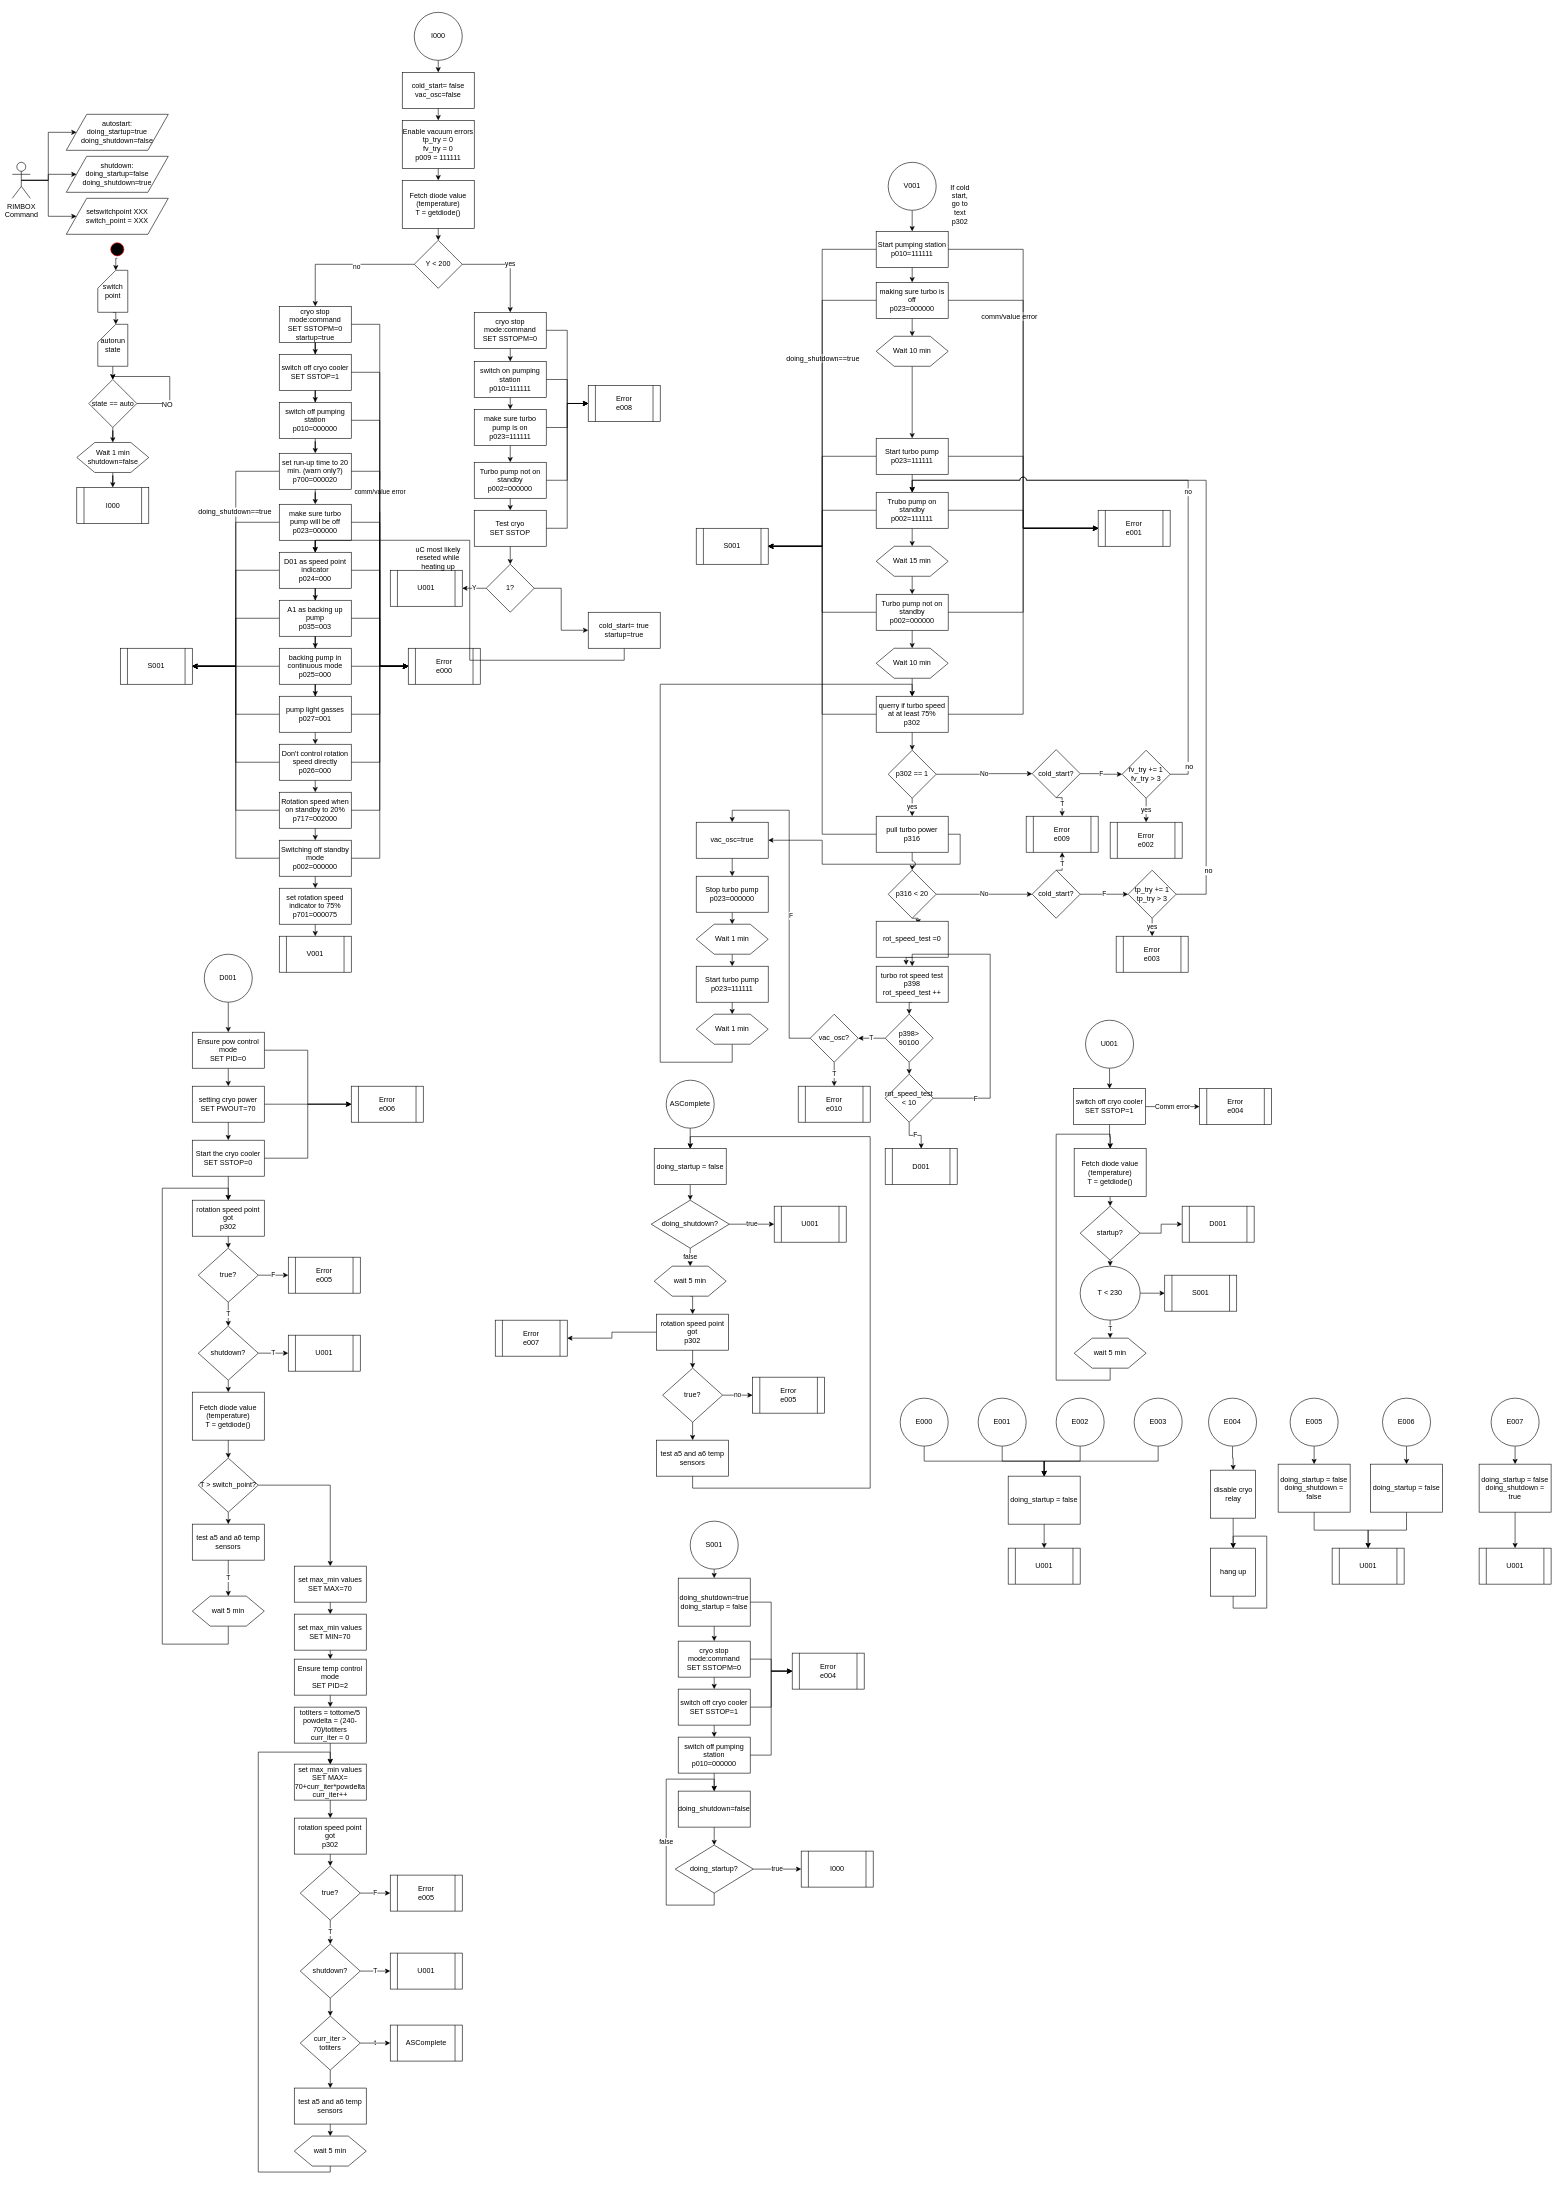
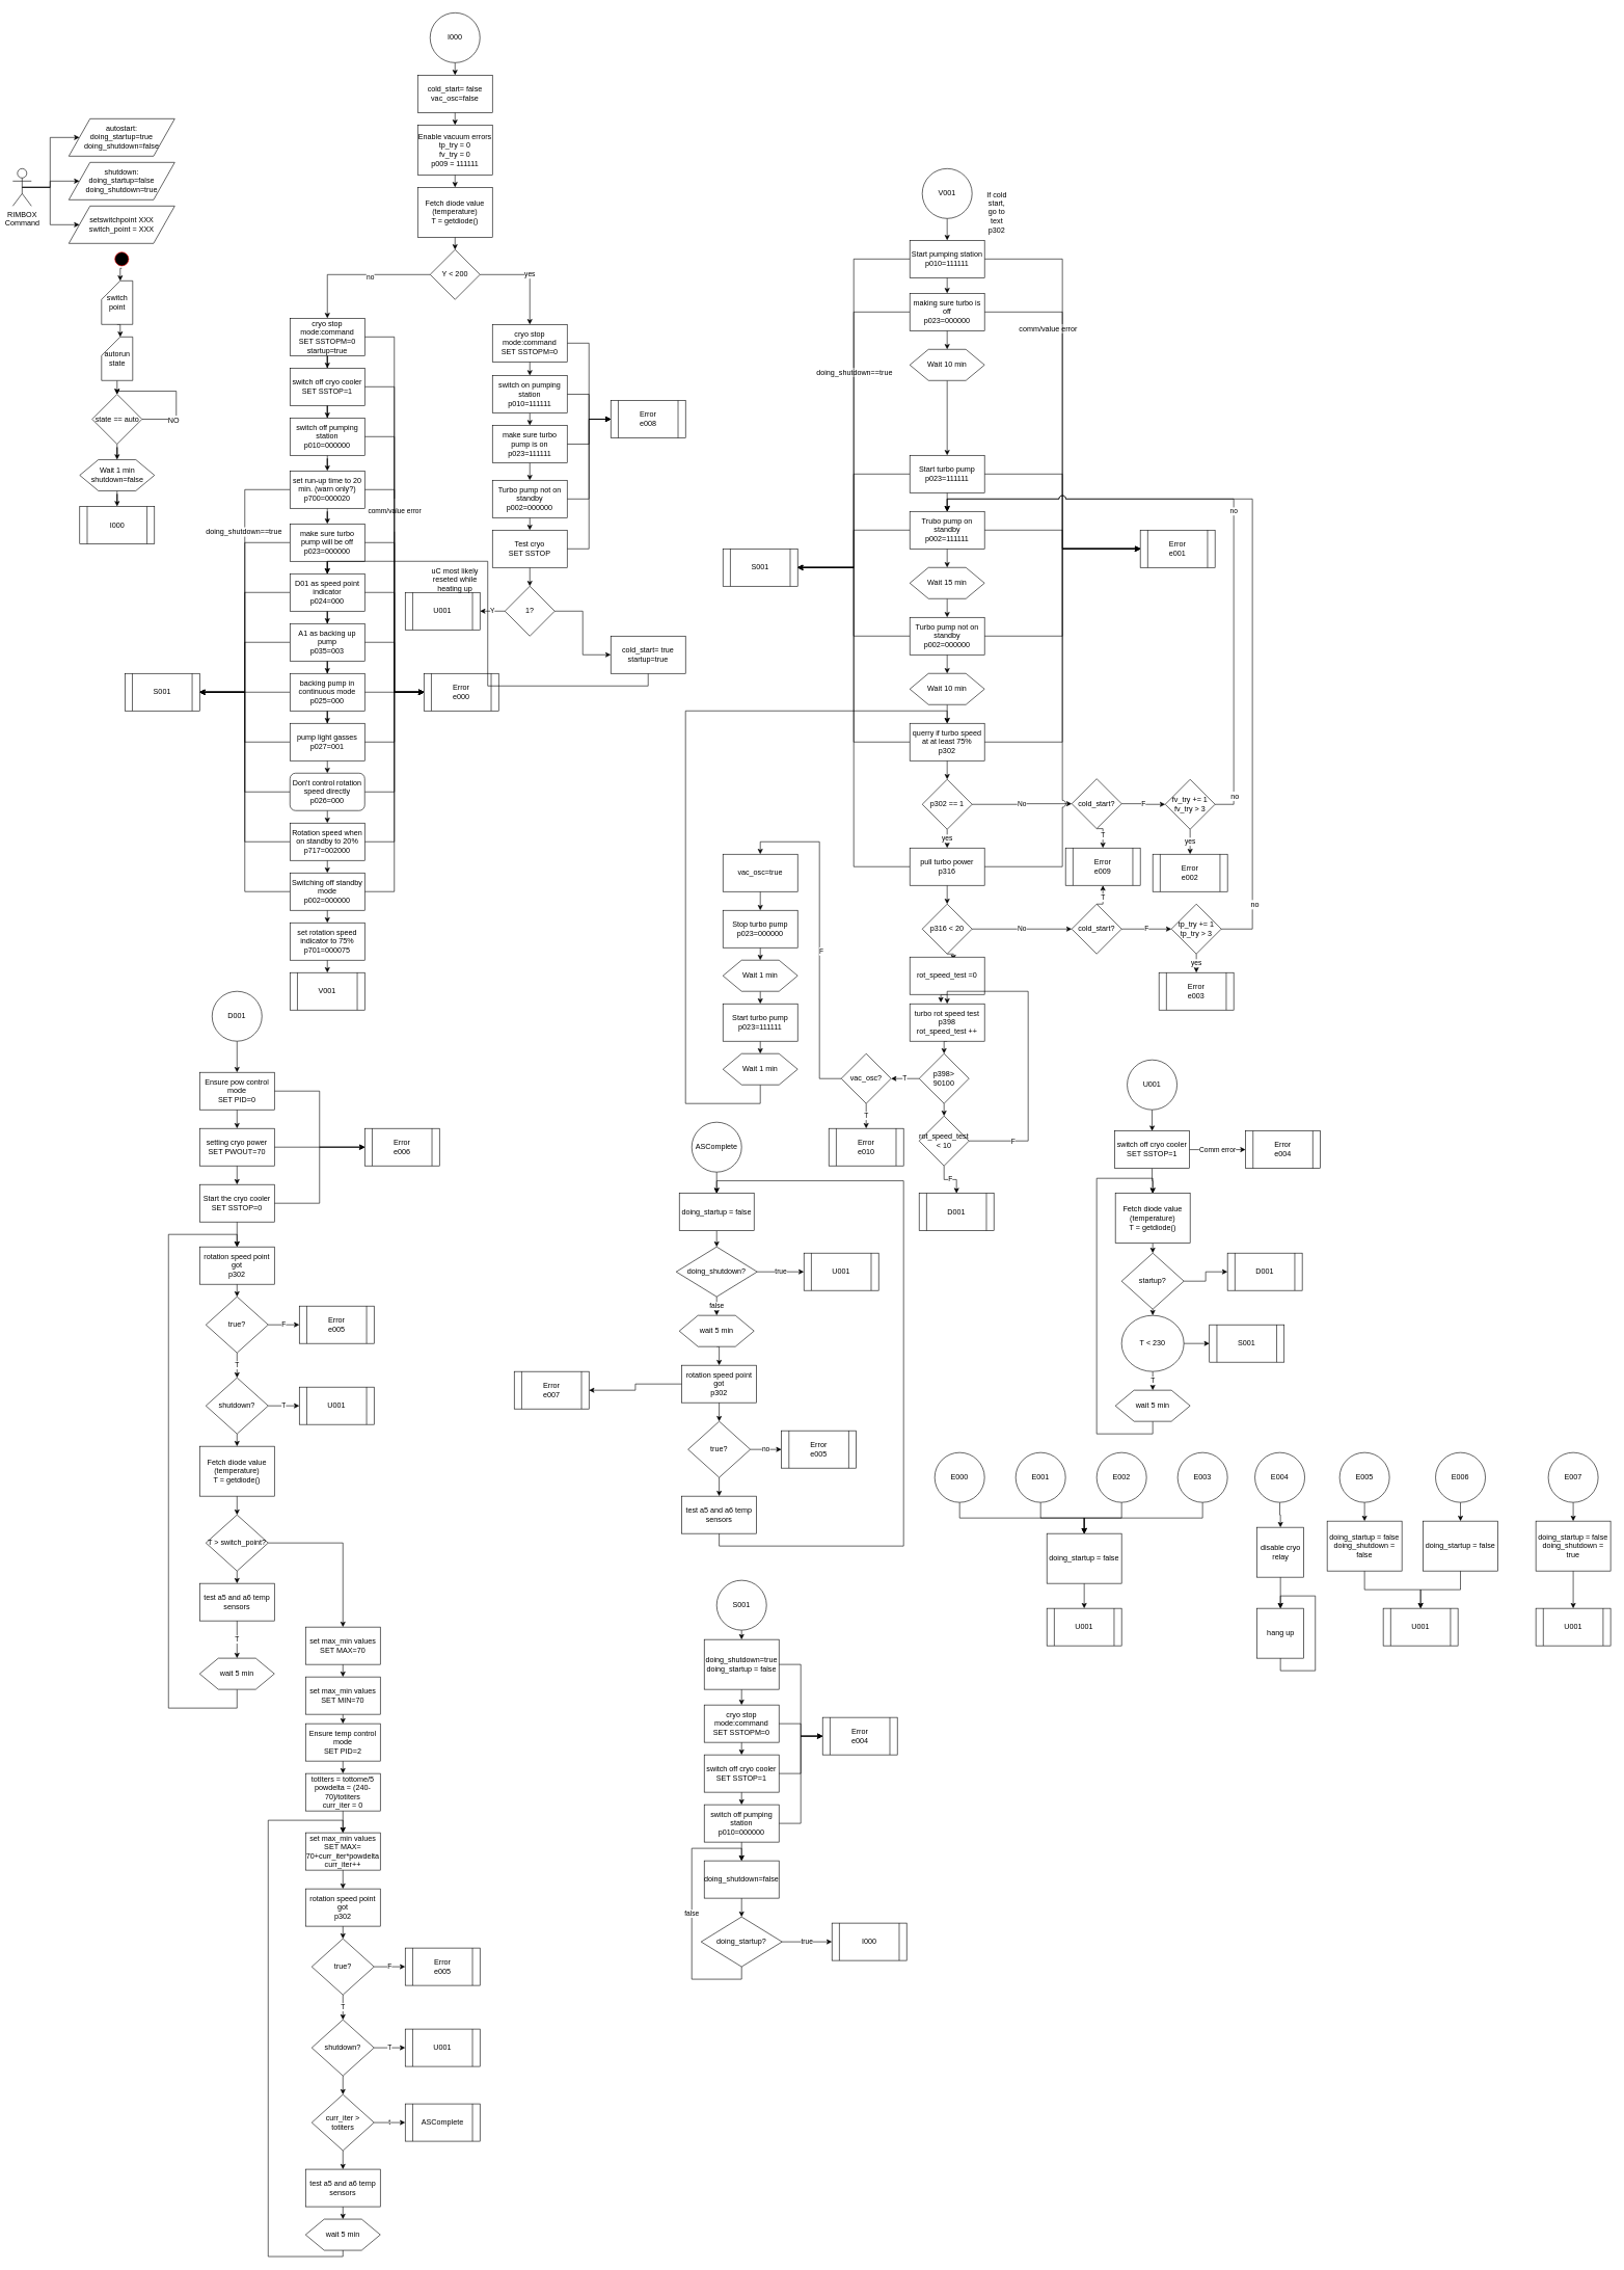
- <mxCell id="63" value="&lt;div&gt;Don't control rotation speed directly&lt;/div&gt;&lt;div&gt;p026=000&lt;br&gt;&lt;/div&gt;" style="rounded=0;whiteSpace=wrap;html=1;" parent="1" vertex="1"><mxGeometry x="465" y="1240" width="120" height="60" as="geometry" /></mxCell>
+ <mxCell id="63" value="&lt;div&gt;Don't control rotation speed directly&lt;/div&gt;&lt;div&gt;p026=000&lt;br&gt;&lt;/div&gt;" style="whiteSpace=wrap;html=1;rounded=1;" parent="1" vertex="1"><mxGeometry x="465" y="1240" width="120" height="60" as="geometry" /></mxCell>
- <mxCell id="117" style="edgeStyle=orthogonalEdgeStyle;rounded=0;jumpStyle=arc;jumpSize=11;orthogonalLoop=1;jettySize=auto;html=1;exitX=1;exitY=0.5;exitDx=0;exitDy=0;" parent="1" source="120" target="257" edge="1"><mxGeometry relative="1" as="geometry" /></mxCell>
+ <mxCell id="117" style="edgeStyle=orthogonalEdgeStyle;rounded=0;jumpStyle=arc;jumpSize=11;orthogonalLoop=1;jettySize=auto;html=1;exitX=1;exitY=0.5;exitDx=0;exitDy=0;entryX=0;entryY=0.5;entryDx=0;entryDy=0;" parent="1" source="120" target="76" edge="1"><mxGeometry relative="1" as="geometry" /></mxCell>
